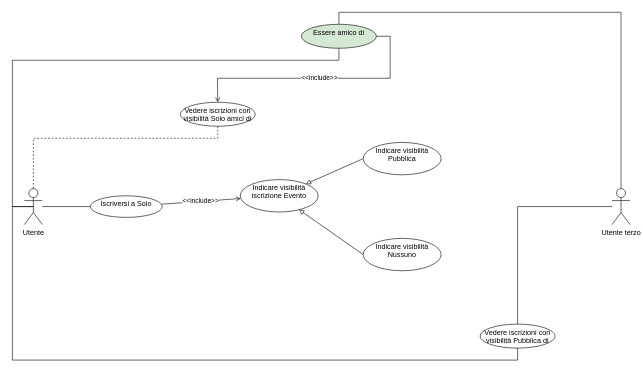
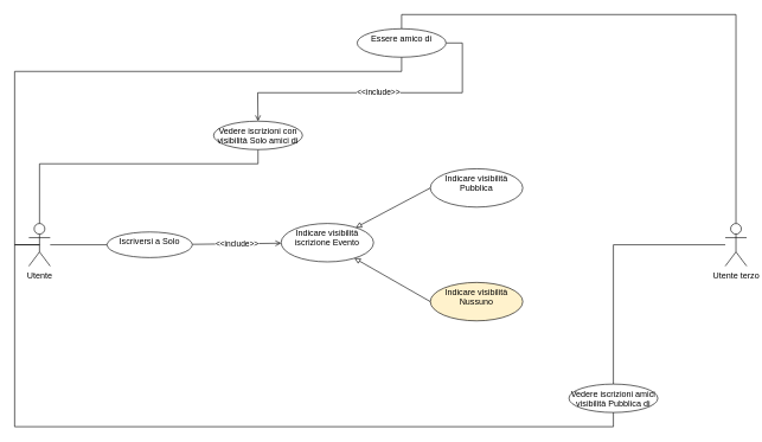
- <mxCell id="18" value="Essere amico di" style="ellipse;whiteSpace=wrap;html=1;verticalAlign=top;fillColor=#d5e8d4;" vertex="1" parent="1"><mxGeometry x="502" y="40" width="125" height="40" as="geometry" /></mxCell>
+ <mxCell id="18" value="Essere amico di" style="ellipse;whiteSpace=wrap;html=1;verticalAlign=top;" vertex="1" parent="1"><mxGeometry x="502" y="40" width="125" height="40" as="geometry" /></mxCell>
- <mxCell id="19" style="edgeStyle=orthogonalEdgeStyle;rounded=0;orthogonalLoop=1;jettySize=auto;html=1;entryX=0.5;entryY=0;entryDx=0;entryDy=0;entryPerimeter=0;endArrow=none;endFill=0;dashed=1;" edge="1" parent="1" source="20" target="3"><mxGeometry relative="1" as="geometry"><Array as="points"><mxPoint x="362" y="230" /><mxPoint x="55" y="230" /></Array></mxGeometry></mxCell>
+ <mxCell id="19" style="edgeStyle=orthogonalEdgeStyle;rounded=0;orthogonalLoop=1;jettySize=auto;html=1;entryX=0.5;entryY=0;entryDx=0;entryDy=0;entryPerimeter=0;endArrow=none;endFill=0;" edge="1" parent="1" source="20" target="3"><mxGeometry relative="1" as="geometry"><Array as="points"><mxPoint x="362" y="230" /><mxPoint x="55" y="230" /></Array></mxGeometry></mxCell>
- <mxCell id="11" value="Indicare visibilità iscrizione Evento" style="ellipse;whiteSpace=wrap;html=1;verticalAlign=top;" vertex="1" parent="1"><mxGeometry x="400" y="299" width="130" height="54" as="geometry" /></mxCell>
+ <mxCell id="11" value="Indicare visibilità iscrizione Evento" style="ellipse;whiteSpace=wrap;html=1;verticalAlign=top;" vertex="1" parent="1"><mxGeometry x="395" y="314" width="130" height="54" as="geometry" /></mxCell>
- <mxCell id="13" value="Indicare visibilità Nussuno" style="ellipse;whiteSpace=wrap;html=1;verticalAlign=top;" vertex="1" parent="1"><mxGeometry x="605" y="397" width="130" height="54" as="geometry" /></mxCell>
+ <mxCell id="13" value="Indicare visibilità Nussuno" style="ellipse;whiteSpace=wrap;html=1;verticalAlign=top;fillColor=#fff2cc;" vertex="1" parent="1"><mxGeometry x="605" y="397" width="130" height="54" as="geometry" /></mxCell>
- <mxCell id="15" value="Vedere iscrizioni con visibilità Pubblica di" style="ellipse;whiteSpace=wrap;html=1;verticalAlign=top;" vertex="1" parent="1"><mxGeometry x="800" y="540" width="125" height="40" as="geometry" /></mxCell>
+ <mxCell id="15" value="Vedere iscrizioni amici visibilità Pubblica di" style="ellipse;whiteSpace=wrap;html=1;verticalAlign=top;" vertex="1" parent="1"><mxGeometry x="800" y="540" width="125" height="40" as="geometry" /></mxCell>
